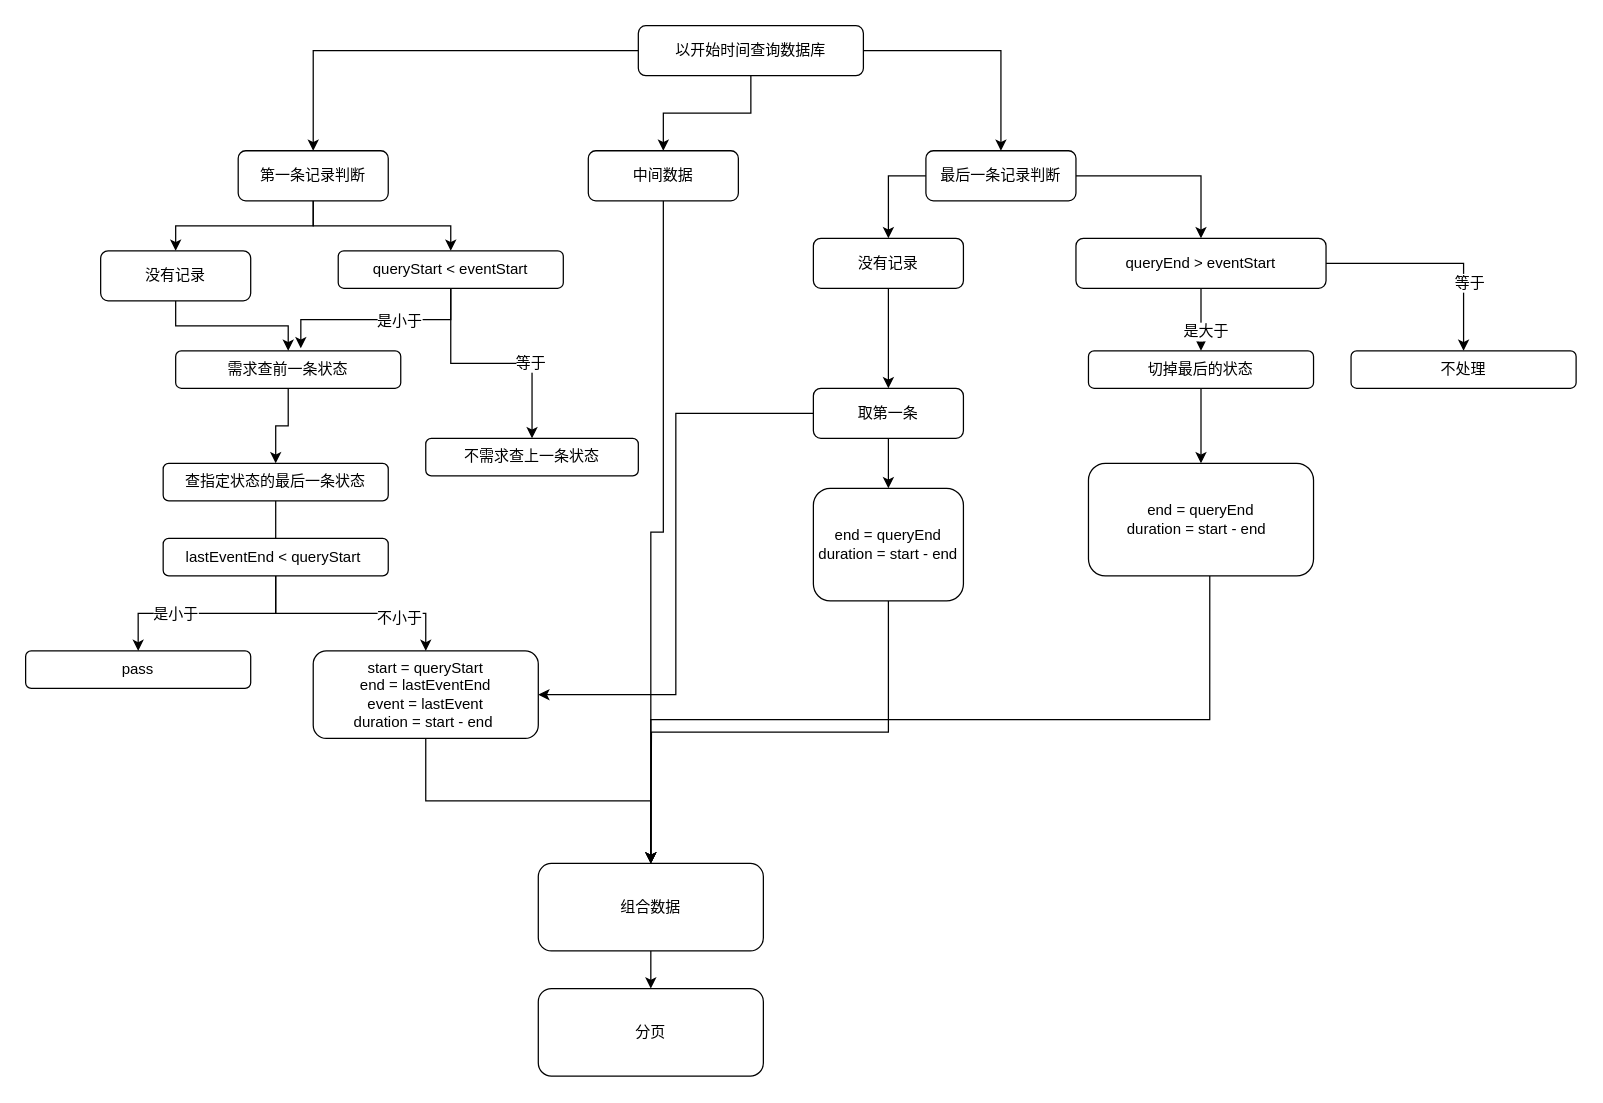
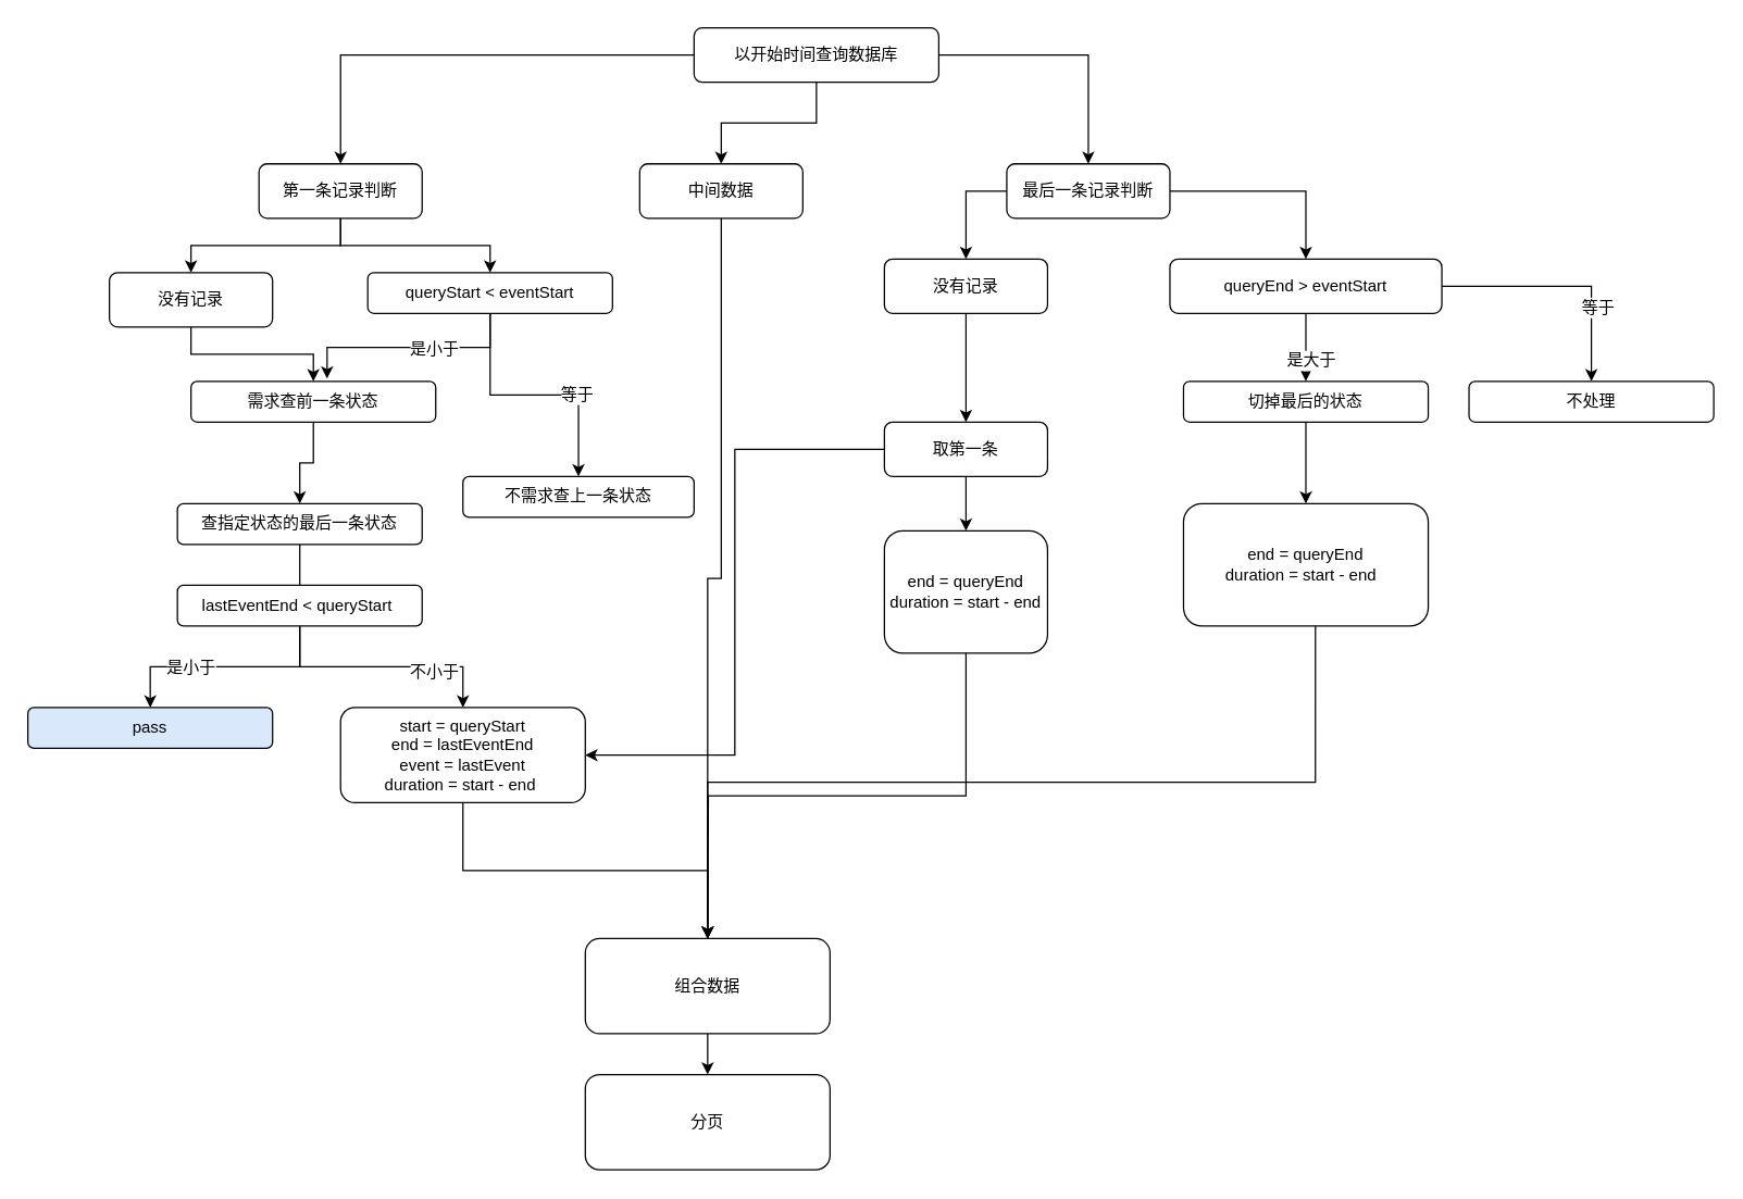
- <mxCell id="27" value="pass" style="rounded=1;whiteSpace=wrap;html=1;" vertex="1" parent="1"><mxGeometry x="20" y="520" width="180" height="30" as="geometry" /></mxCell>
+ <mxCell id="27" value="pass" style="rounded=1;whiteSpace=wrap;html=1;fillColor=#dae8fc;" vertex="1" parent="1"><mxGeometry x="20" y="520" width="180" height="30" as="geometry" /></mxCell>
